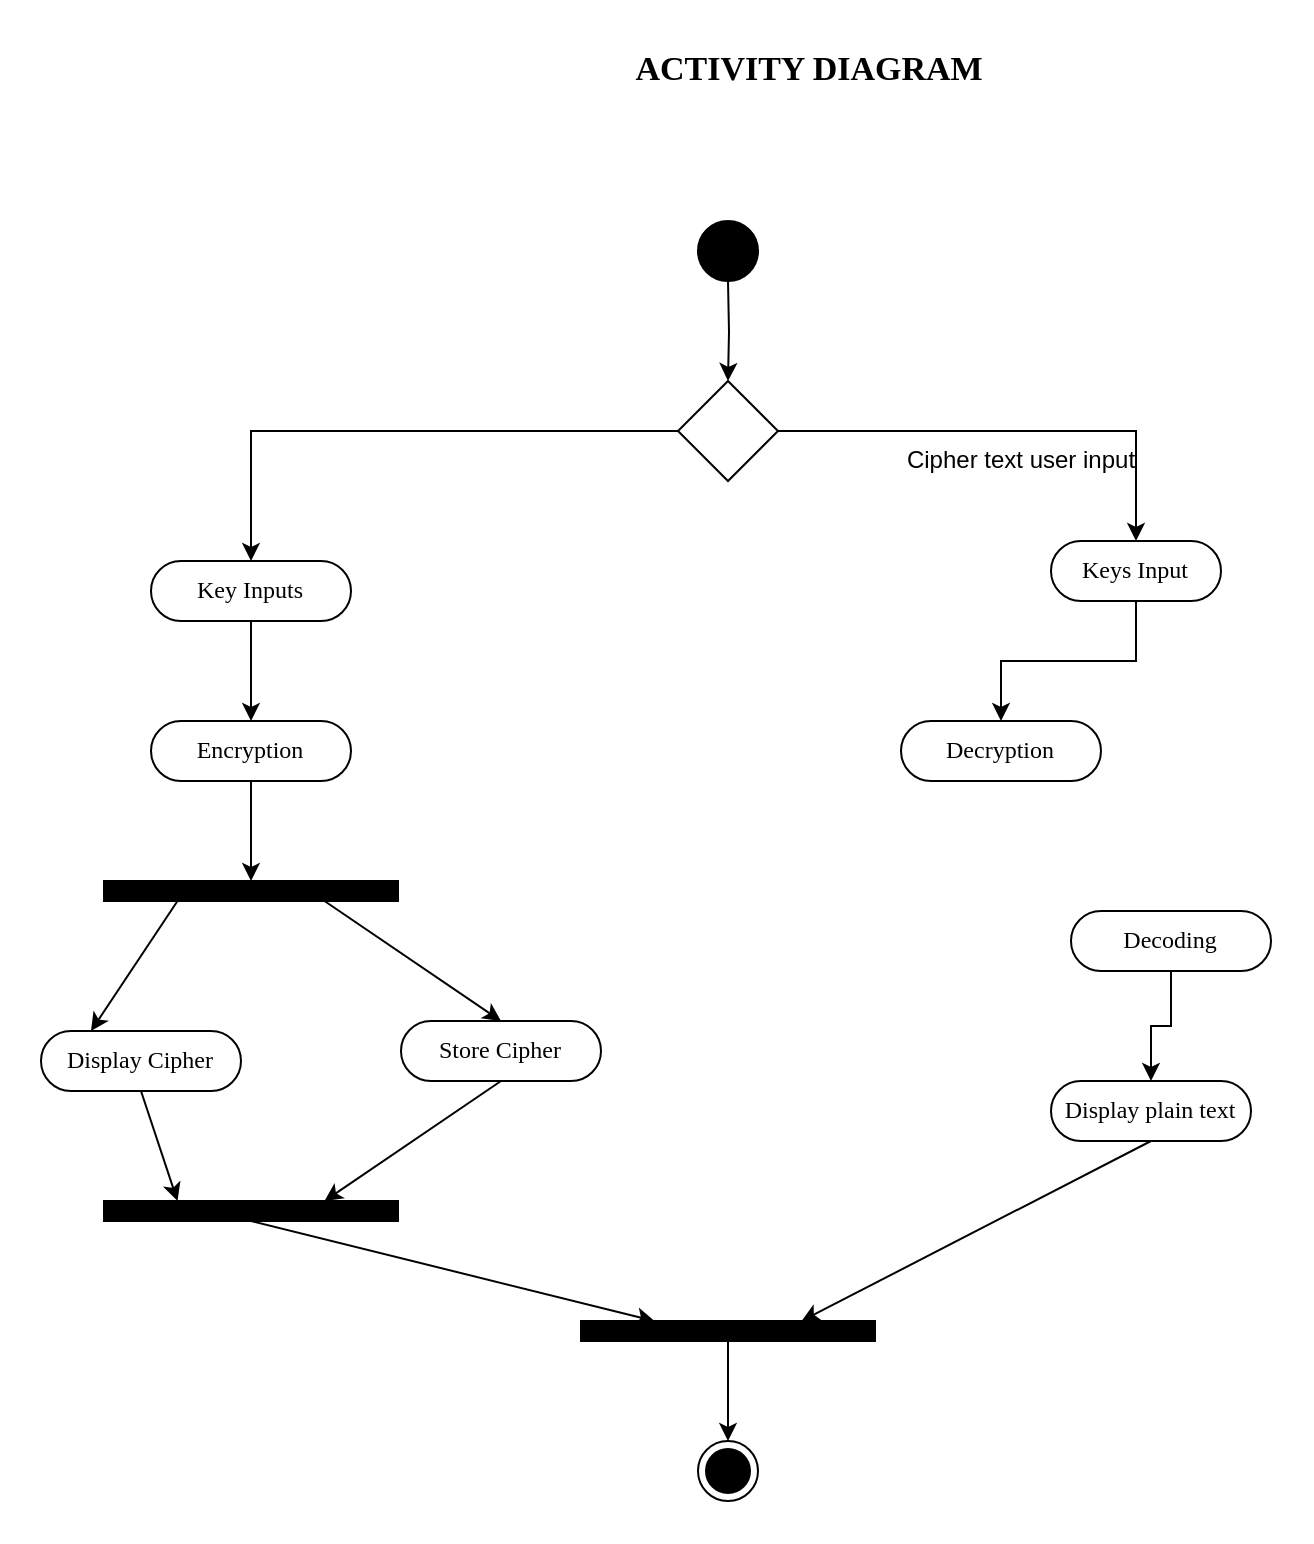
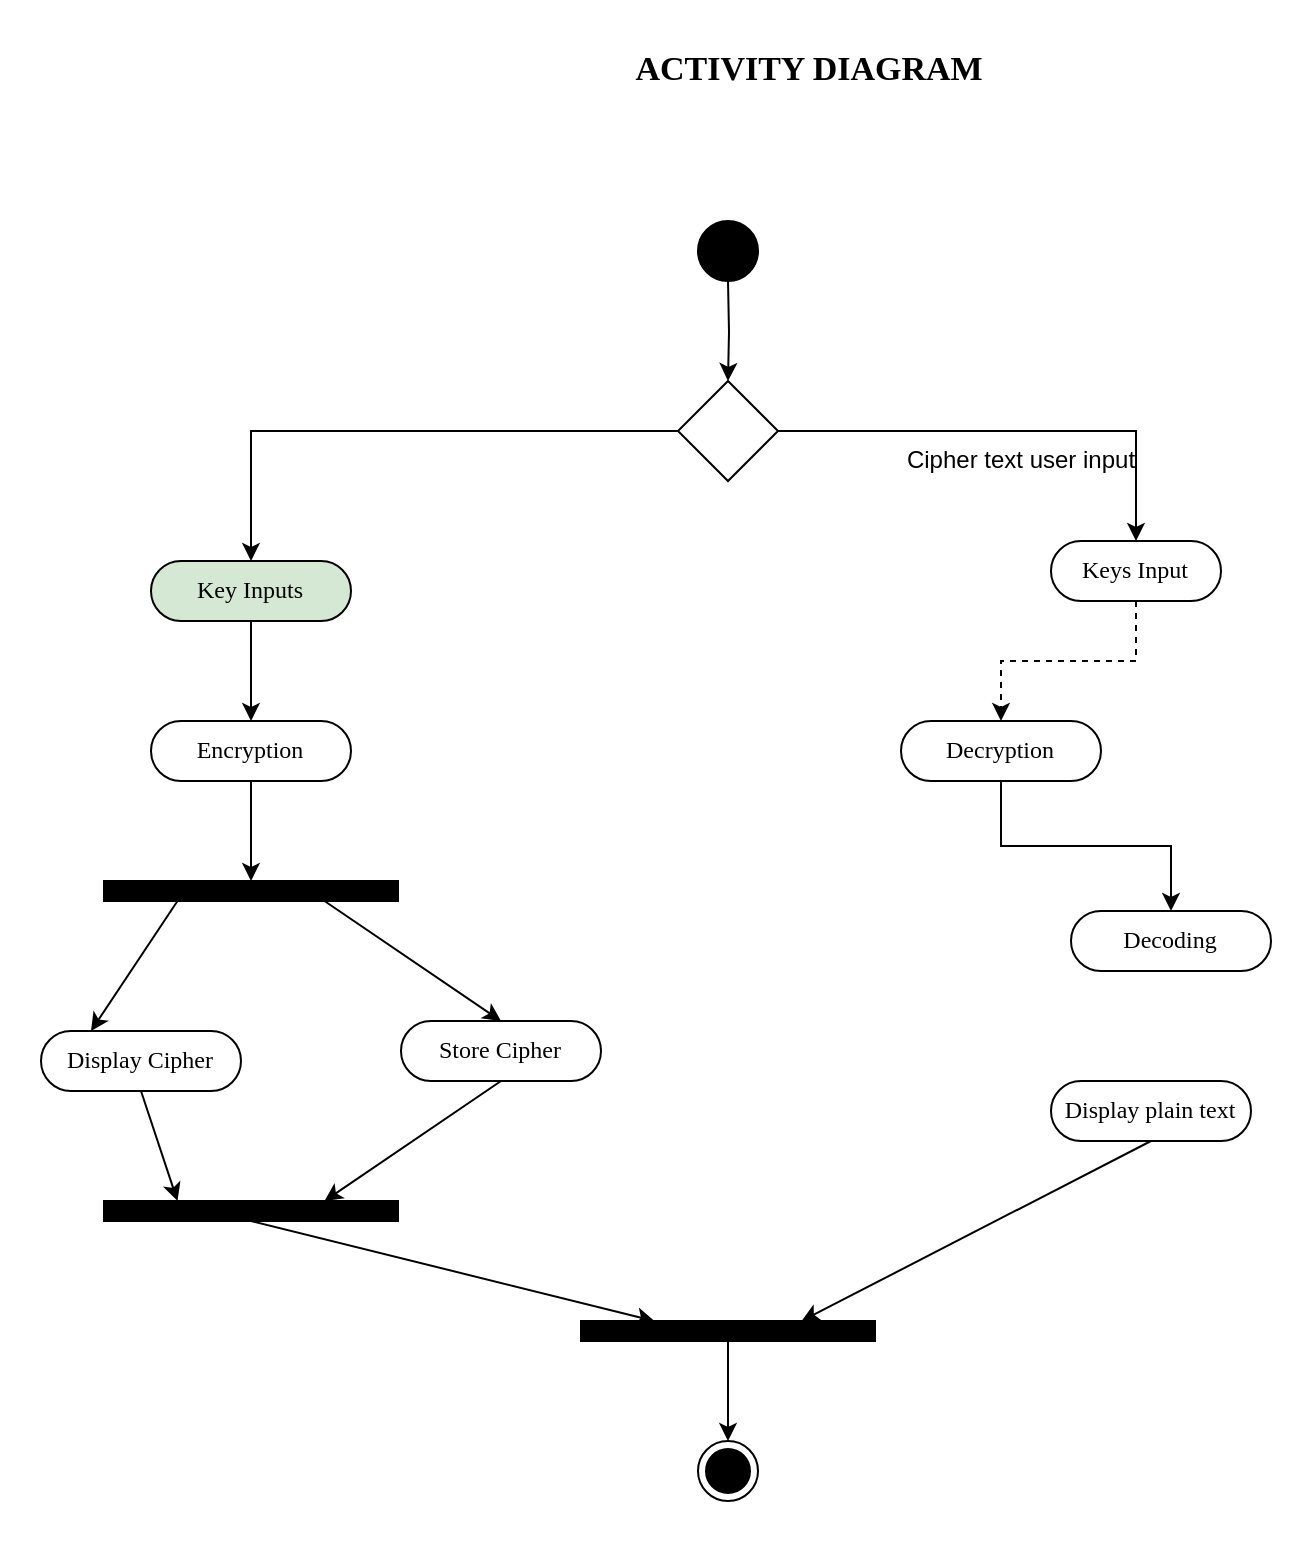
- <mxCell id="4" value="Key Inputs" style="rounded=1;whiteSpace=wrap;html=1;shadow=0;comic=0;labelBackgroundColor=none;strokeWidth=1;fontFamily=Verdana;fontSize=12;align=center;arcSize=50;" vertex="1" parent="1"><mxGeometry x="75" y="280" width="100" height="30" as="geometry" /></mxCell>
+ <mxCell id="4" value="Key Inputs" style="rounded=1;whiteSpace=wrap;html=1;shadow=0;comic=0;labelBackgroundColor=none;strokeWidth=1;fontFamily=Verdana;fontSize=12;align=center;arcSize=50;fillColor=#d5e8d4;" vertex="1" parent="1"><mxGeometry x="75" y="280" width="100" height="30" as="geometry" /></mxCell>
- <mxCell id="5" style="edgeStyle=orthogonalEdgeStyle;rounded=0;orthogonalLoop=1;jettySize=auto;html=1;exitX=0.5;exitY=1;exitDx=0;exitDy=0;entryX=0.5;entryY=0;entryDx=0;entryDy=0;" edge="1" parent="1" source="6" target="13"><mxGeometry relative="1" as="geometry" /></mxCell>
+ <mxCell id="5" style="edgeStyle=orthogonalEdgeStyle;rounded=0;orthogonalLoop=1;jettySize=auto;html=1;exitX=0.5;exitY=1;exitDx=0;exitDy=0;entryX=0.5;entryY=0;entryDx=0;entryDy=0;dashed=1;" edge="1" parent="1" source="6" target="13"><mxGeometry relative="1" as="geometry" /></mxCell>
+ <mxCell id="12" style="edgeStyle=orthogonalEdgeStyle;rounded=0;orthogonalLoop=1;jettySize=auto;html=1;exitX=0.5;exitY=1;exitDx=0;exitDy=0;entryX=0.5;entryY=0;entryDx=0;entryDy=0;" edge="1" parent="1" source="13" target="26"><mxGeometry relative="1" as="geometry" /></mxCell>
- <mxCell id="25" style="edgeStyle=orthogonalEdgeStyle;rounded=0;orthogonalLoop=1;jettySize=auto;html=1;exitX=0.5;exitY=1;exitDx=0;exitDy=0;entryX=0.5;entryY=0;entryDx=0;entryDy=0;" edge="1" parent="1" source="26" target="28"><mxGeometry relative="1" as="geometry" /></mxCell>
